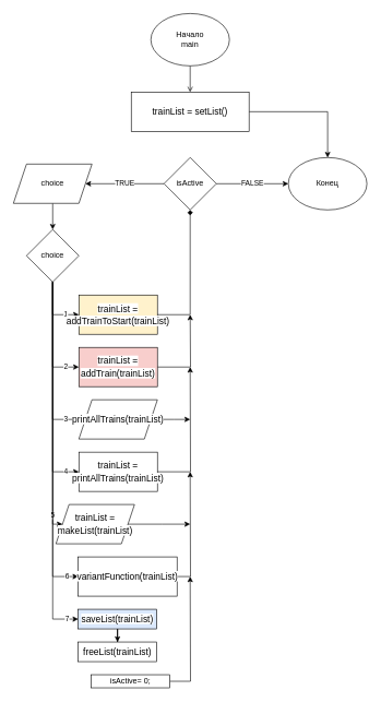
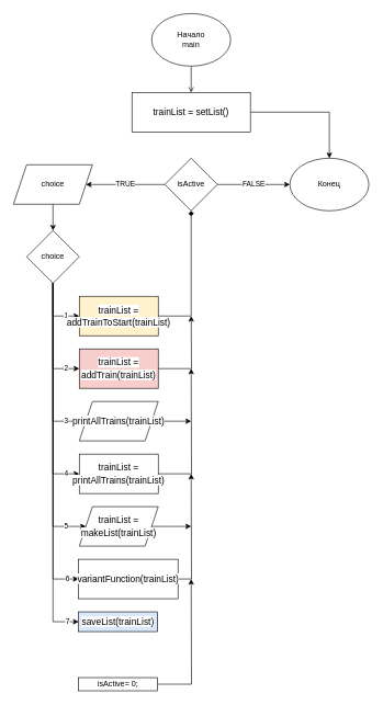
- <mxCell id="28" value="&lt;div style=&quot;font-size: 14px; line-height: 19px;&quot;&gt;&lt;span style=&quot;background-color: rgb(255, 255, 255);&quot;&gt;trainList = makeList(trainList)&lt;/span&gt;&lt;/div&gt;" style="shape=parallelogram;perimeter=parallelogramPerimeter;whiteSpace=wrap;html=1;fixedSize=1;" parent="1" vertex="1"><mxGeometry x="85" y="770" width="120" height="60" as="geometry" /></mxCell>
+ <mxCell id="28" value="&lt;div style=&quot;font-size: 14px; line-height: 19px;&quot;&gt;&lt;span style=&quot;background-color: rgb(255, 255, 255);&quot;&gt;trainList = makeList(trainList)&lt;/span&gt;&lt;/div&gt;" style="shape=parallelogram;perimeter=parallelogramPerimeter;whiteSpace=wrap;html=1;fixedSize=1;" parent="1" vertex="1"><mxGeometry x="120" y="770" width="120" height="60" as="geometry" /></mxCell>
- <mxCell id="31" style="edgeStyle=orthogonalEdgeStyle;rounded=0;orthogonalLoop=1;jettySize=auto;html=1;" edge="1" parent="1" source="32" target="34"><mxGeometry relative="1" as="geometry" /></mxCell>
- <mxCell id="34" value="&lt;div style=&quot;border-color: var(--border-color); font-size: 14px;&quot;&gt;freeList(trainList)&lt;/div&gt;" style="rounded=0;whiteSpace=wrap;html=1;" vertex="1" parent="1"><mxGeometry x="119" y="980" width="120" height="30" as="geometry" /></mxCell>
- <mxCell id="36" value="isActive= 0;" style="rounded=0;whiteSpace=wrap;html=1;" vertex="1" parent="1"><mxGeometry x="139" y="1030" width="120" height="20" as="geometry" /></mxCell>
+ <mxCell id="36" value="isActive= 0;" style="rounded=0;whiteSpace=wrap;html=1;" vertex="1" parent="1"><mxGeometry x="119" y="1030" width="120" height="20" as="geometry" /></mxCell>
